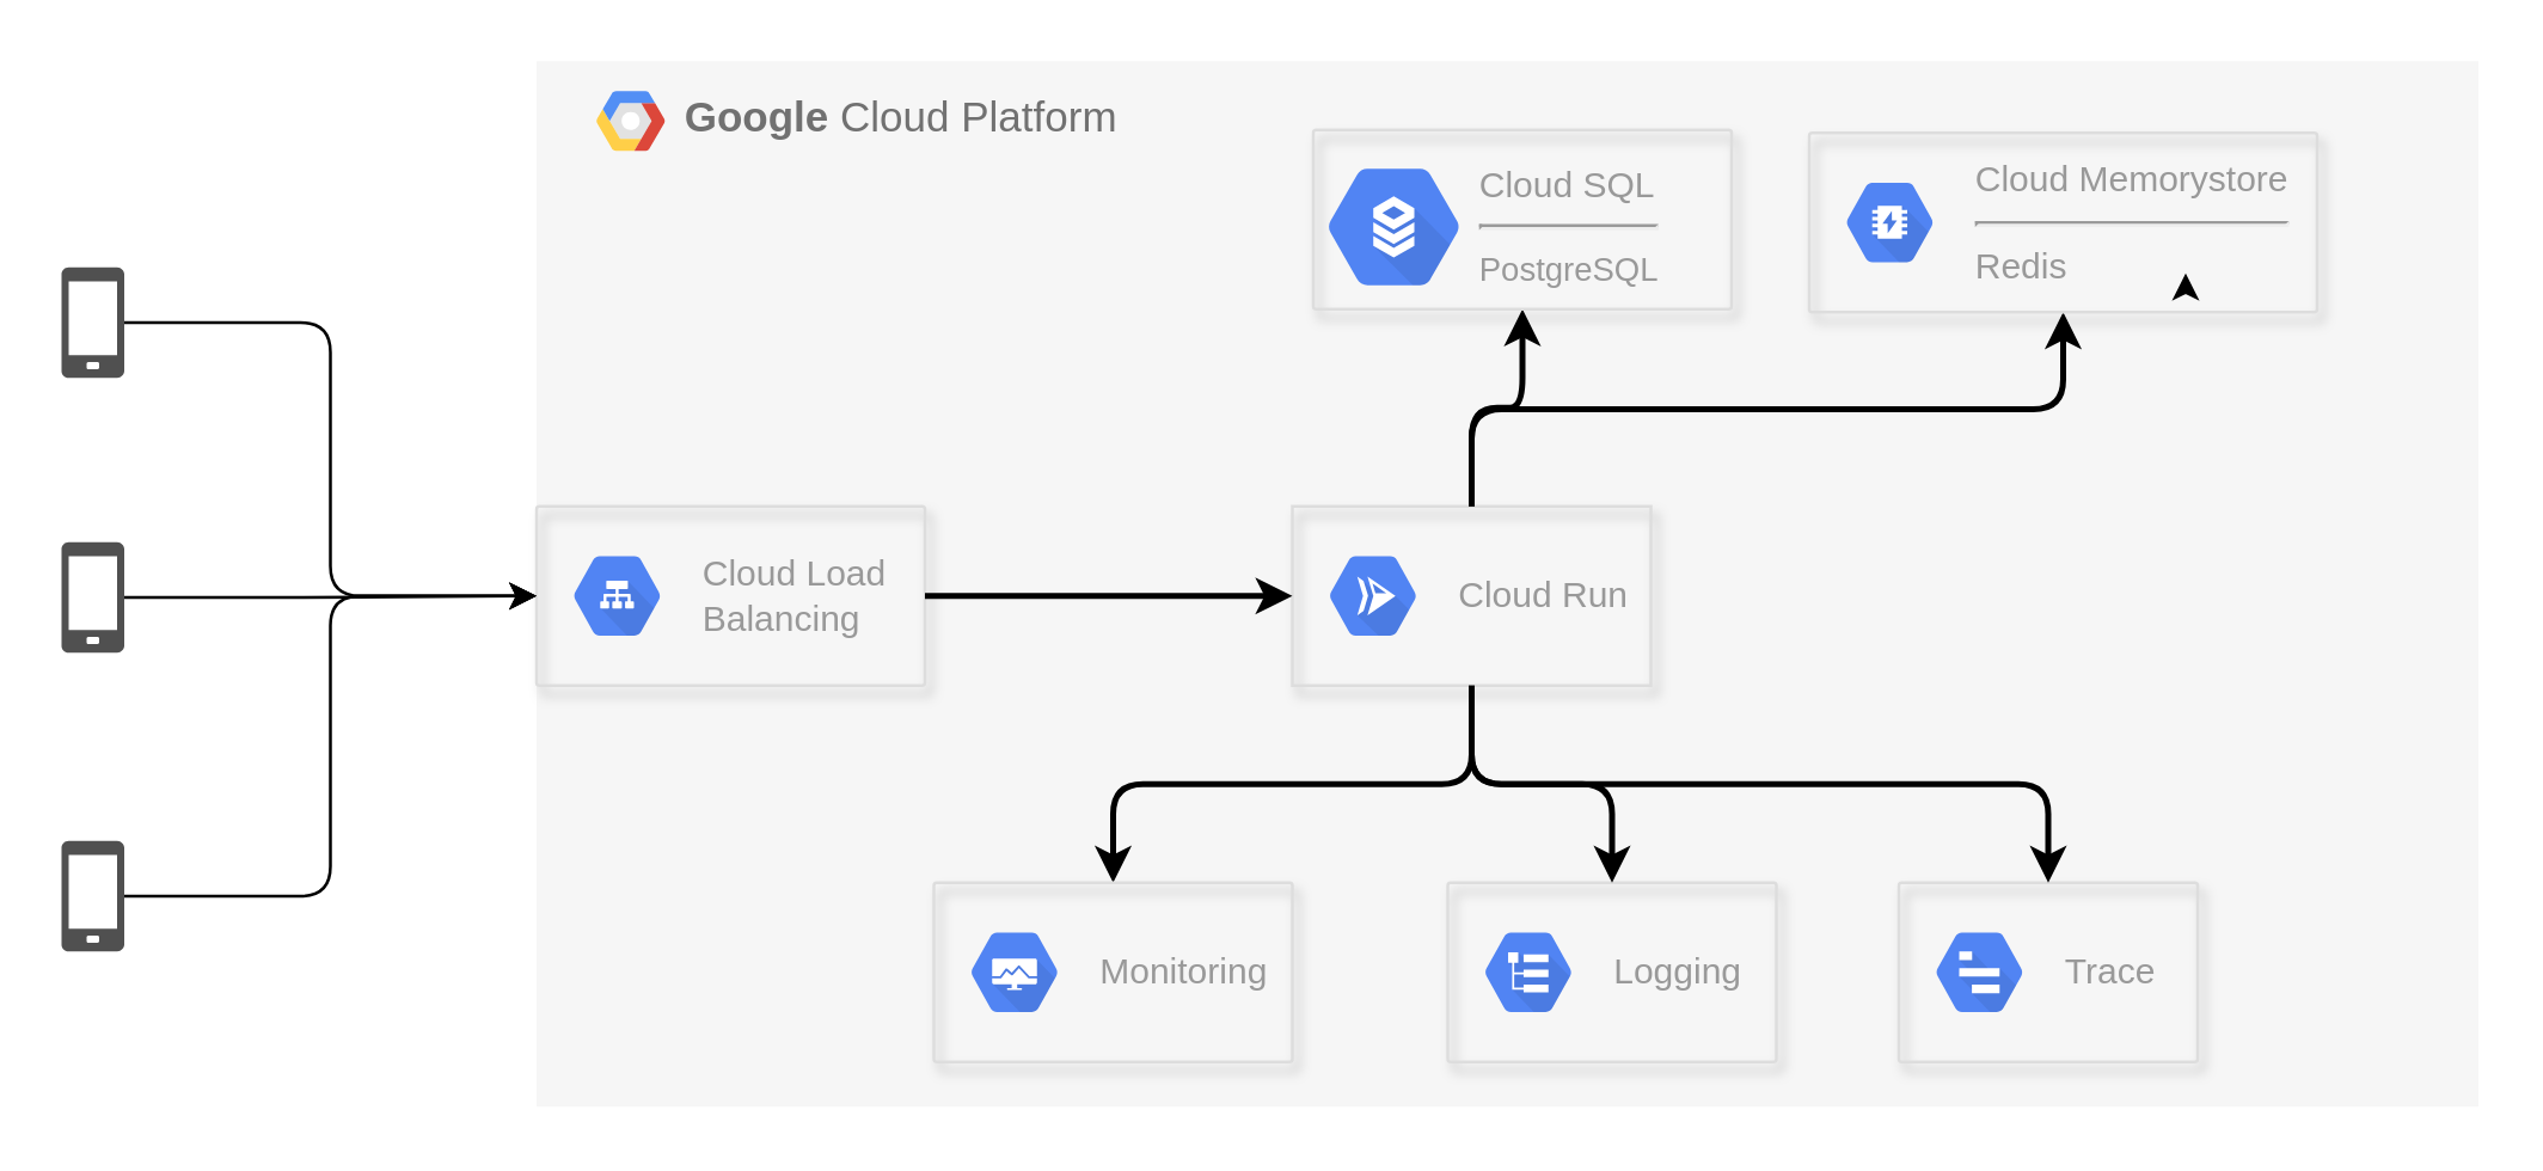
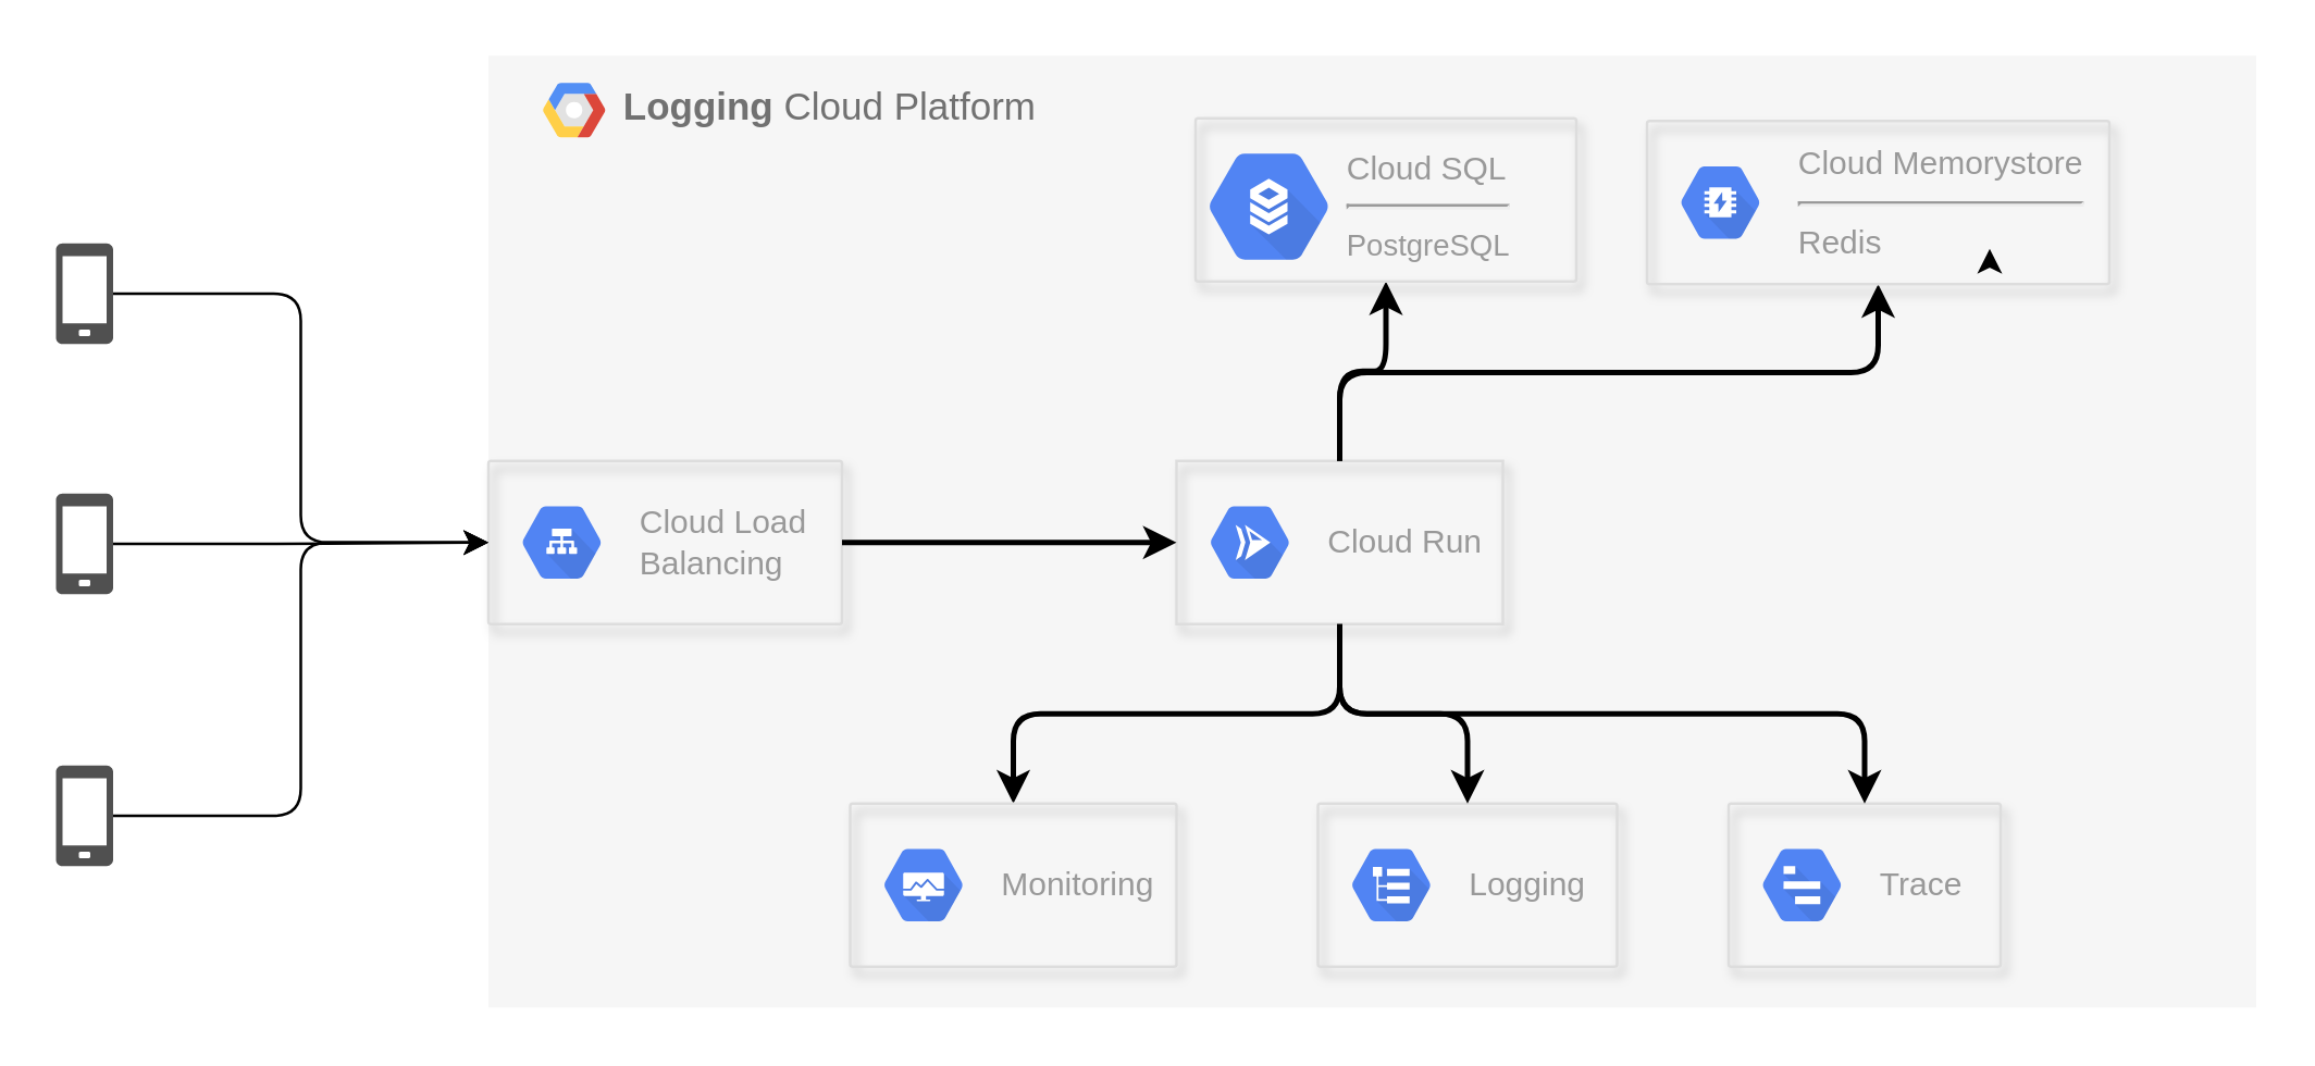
- <mxCell id="2" value="&lt;b&gt;Google &lt;/b&gt;Cloud Platform" style="fillColor=#F6F6F6;strokeColor=none;shadow=0;gradientColor=none;fontSize=14;align=left;spacing=10;fontColor=#717171;9E9E9E;verticalAlign=top;spacingTop=-4;fontStyle=0;spacingLeft=40;html=1;" parent="1" vertex="1"><mxGeometry x="179" y="20" width="650" height="350" as="geometry" /></mxCell>
+ <mxCell id="2" value="&lt;b&gt;Logging &lt;/b&gt;Cloud Platform" style="fillColor=#F6F6F6;strokeColor=none;shadow=0;gradientColor=none;fontSize=14;align=left;spacing=10;fontColor=#717171;9E9E9E;verticalAlign=top;spacingTop=-4;fontStyle=0;spacingLeft=40;html=1;" parent="1" vertex="1"><mxGeometry x="179" y="20" width="650" height="350" as="geometry" /></mxCell>
